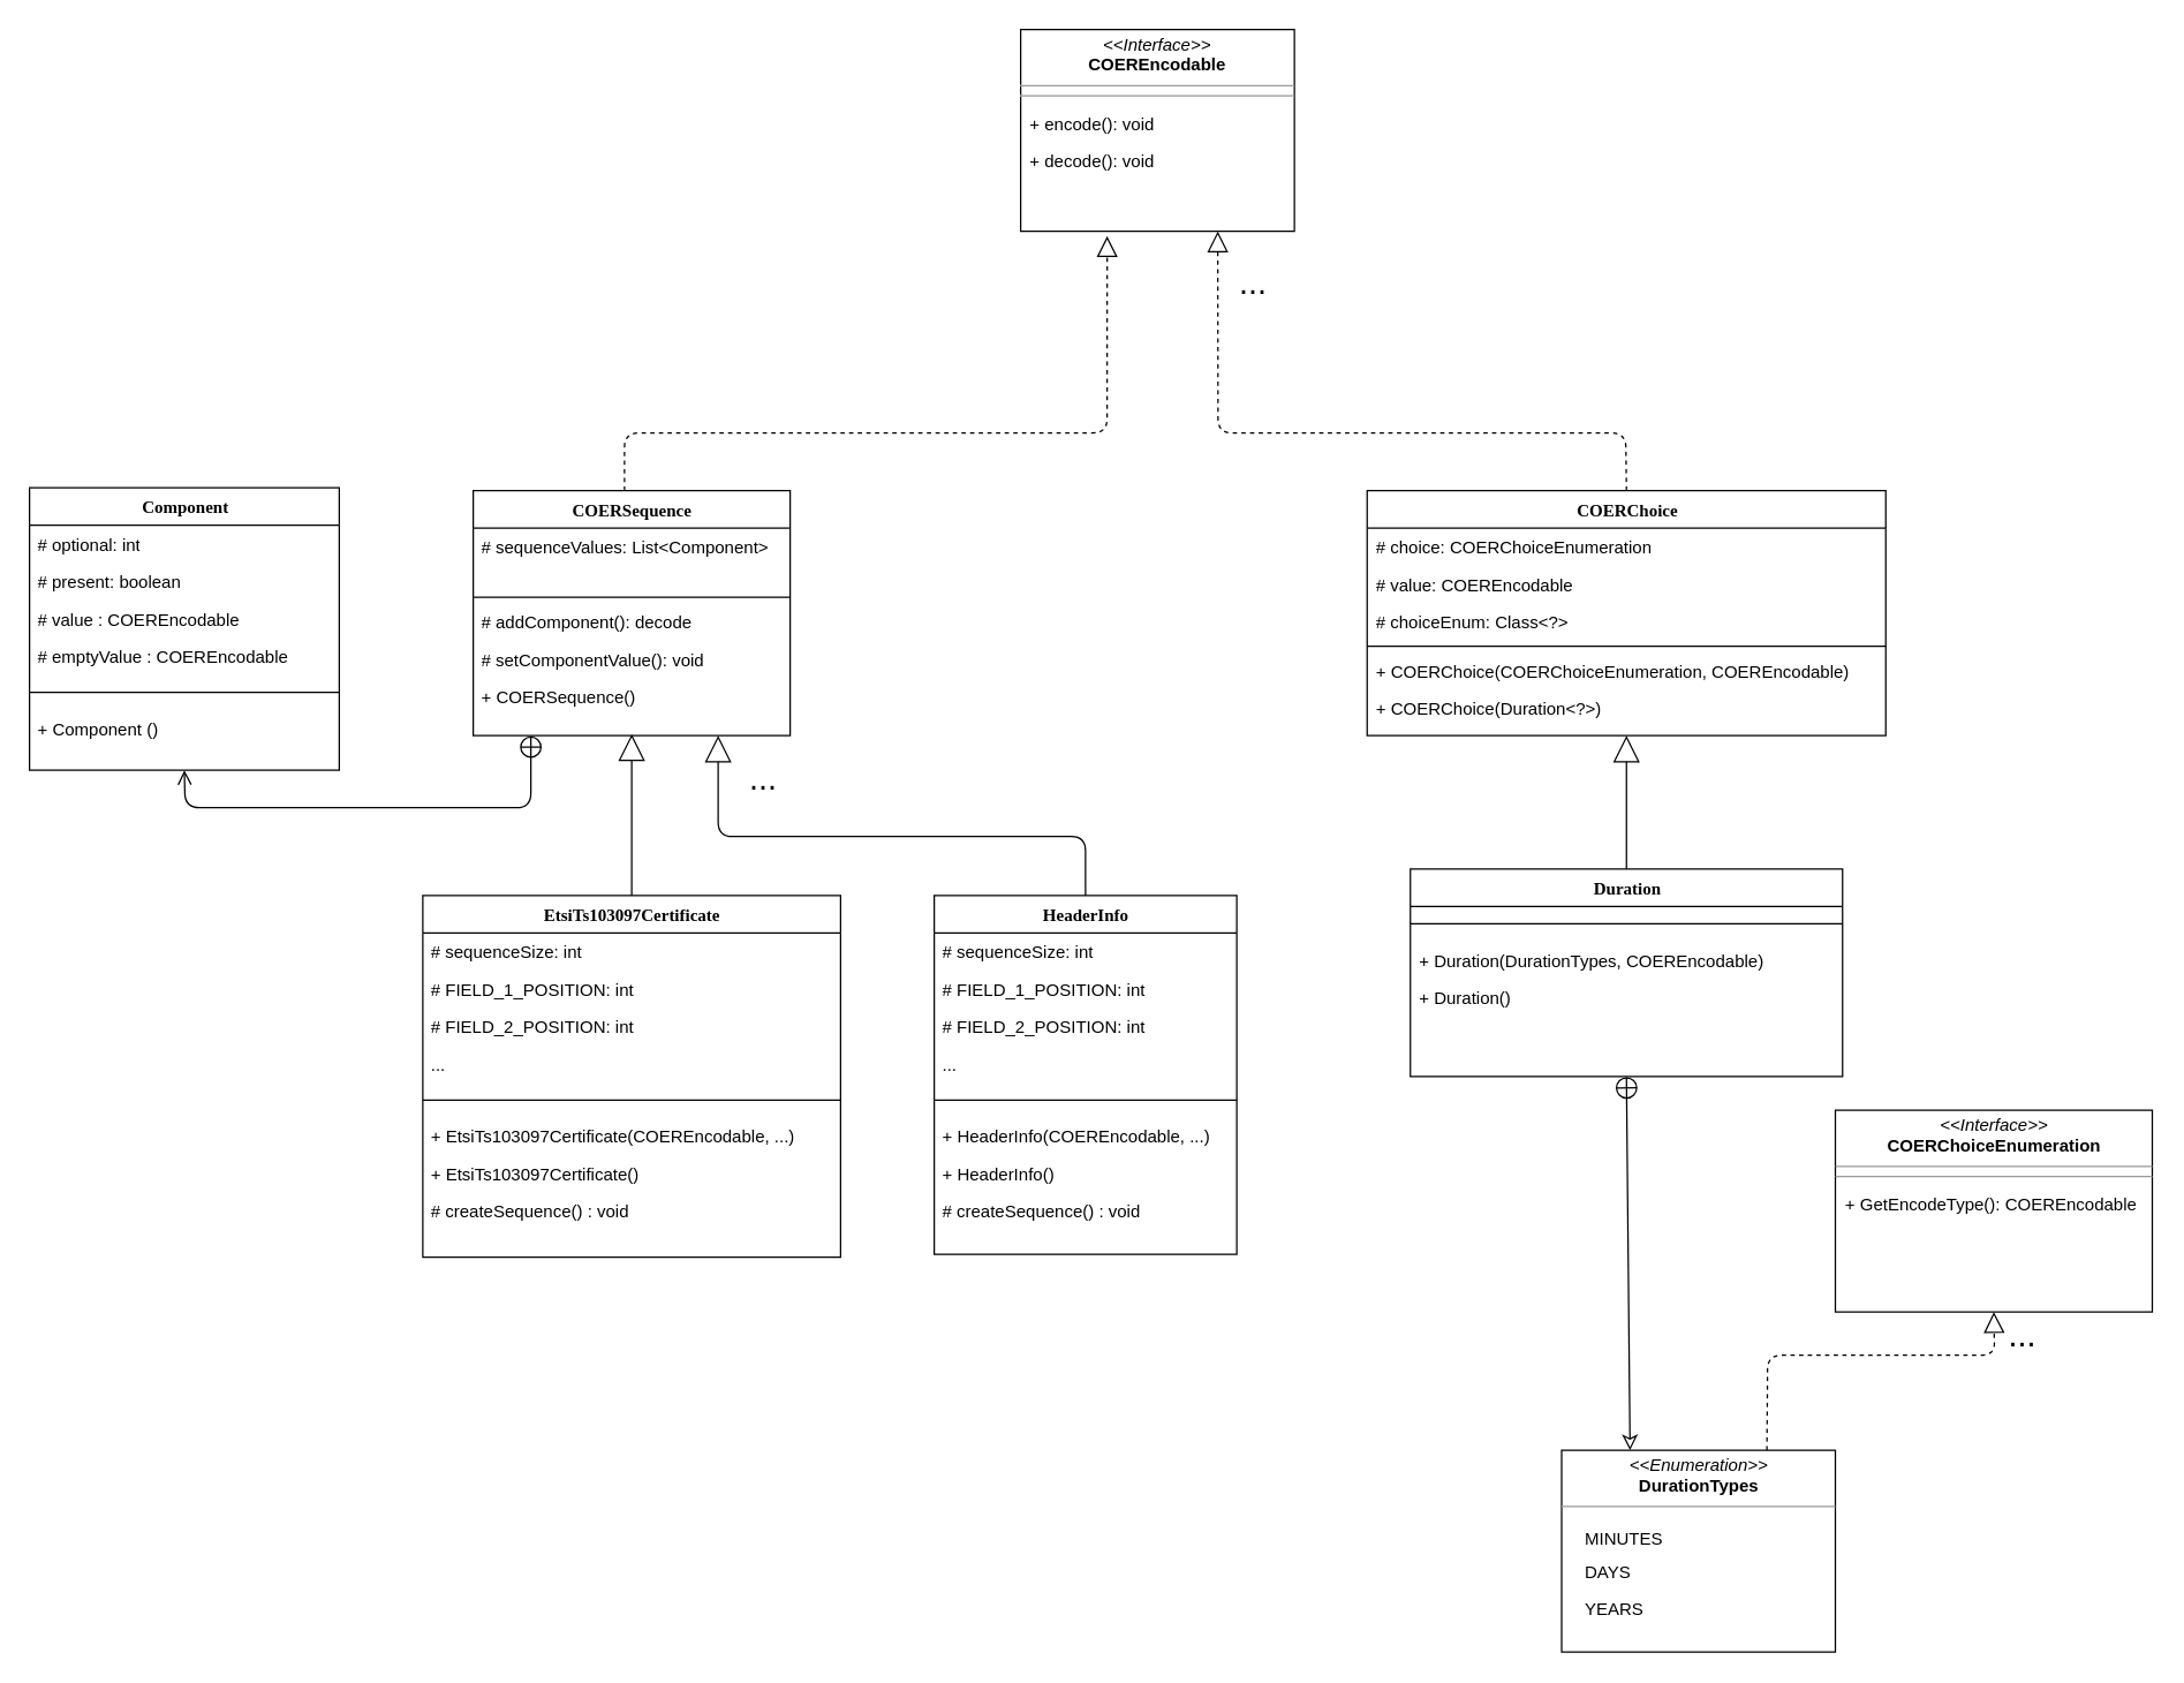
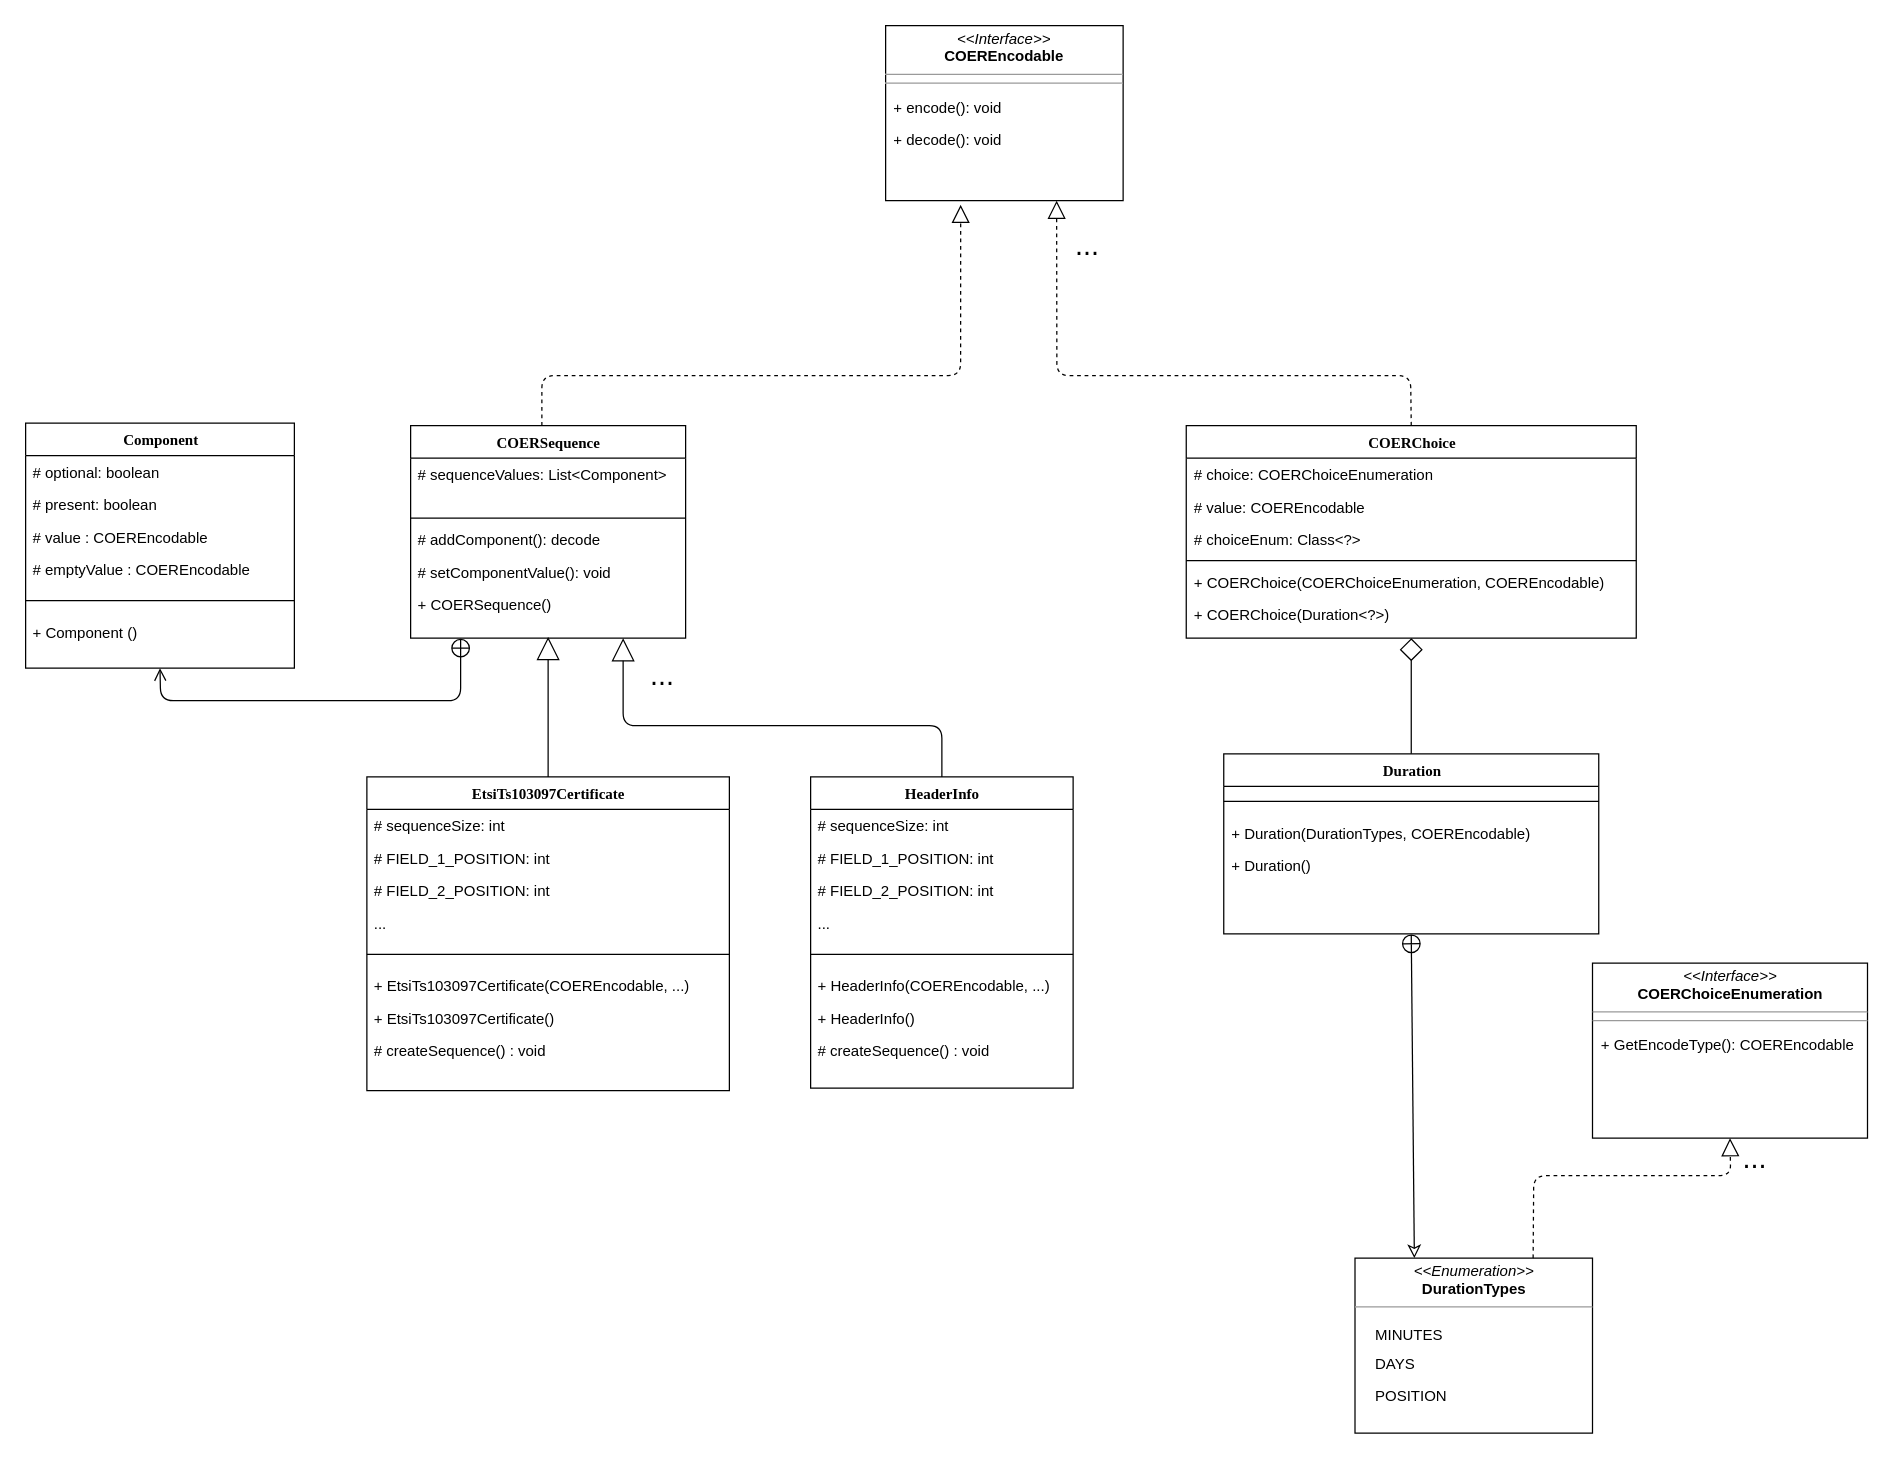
- <mxCell id="20" value="# optional: int" style="text;html=1;strokeColor=none;fillColor=none;align=left;verticalAlign=top;spacingLeft=4;spacingRight=4;whiteSpace=wrap;overflow=hidden;rotatable=0;points=[[0,0.5],[1,0.5]];portConstraint=eastwest;" vertex="1" parent="19"><mxGeometry y="26" width="215" height="26" as="geometry" /></mxCell>
+ <mxCell id="20" value="# optional: boolean" style="text;html=1;strokeColor=none;fillColor=none;align=left;verticalAlign=top;spacingLeft=4;spacingRight=4;whiteSpace=wrap;overflow=hidden;rotatable=0;points=[[0,0.5],[1,0.5]];portConstraint=eastwest;" vertex="1" parent="19"><mxGeometry y="26" width="215" height="26" as="geometry" /></mxCell>
- <mxCell id="60" value="" style="endArrow=block;endSize=16;endFill=0;html=1;exitX=0.5;exitY=0;exitDx=0;exitDy=0;entryX=0.5;entryY=1;entryDx=0;entryDy=0;" edge="1" parent="1" source="47" target="2"><mxGeometry width="160" relative="1" as="geometry"><mxPoint x="338.357" y="631.714" as="sourcePoint" /><mxPoint x="338.5" y="519" as="targetPoint" /><Array as="points" /></mxGeometry></mxCell>
+ <mxCell id="60" value="" style="endArrow=diamond;endSize=16;endFill=0;html=1;exitX=0.5;exitY=0;exitDx=0;exitDy=0;entryX=0.5;entryY=1;entryDx=0;entryDy=0;" edge="1" parent="1" source="47" target="2"><mxGeometry width="160" relative="1" as="geometry"><mxPoint x="338.357" y="631.714" as="sourcePoint" /><mxPoint x="338.5" y="519" as="targetPoint" /><Array as="points" /></mxGeometry></mxCell>
- <mxCell id="58" value="YEARS" style="text;html=1;strokeColor=none;fillColor=none;align=left;verticalAlign=top;spacingLeft=4;spacingRight=4;whiteSpace=wrap;overflow=hidden;rotatable=0;points=[[0,0.5],[1,0.5]];portConstraint=eastwest;" vertex="1" parent="55"><mxGeometry x="10" y="93" width="210" height="26" as="geometry" /></mxCell>
+ <mxCell id="58" value="POSITION" style="text;html=1;strokeColor=none;fillColor=none;align=left;verticalAlign=top;spacingLeft=4;spacingRight=4;whiteSpace=wrap;overflow=hidden;rotatable=0;points=[[0,0.5],[1,0.5]];portConstraint=eastwest;" vertex="1" parent="55"><mxGeometry x="10" y="93" width="210" height="26" as="geometry" /></mxCell>
